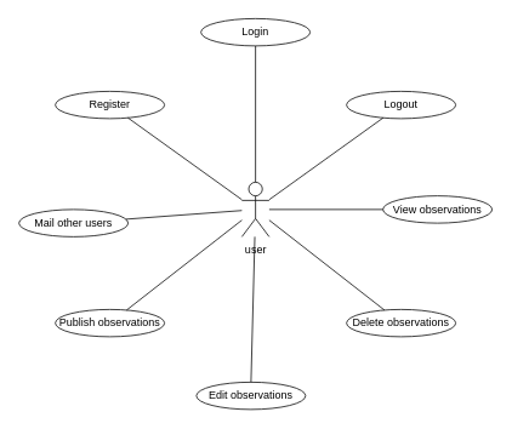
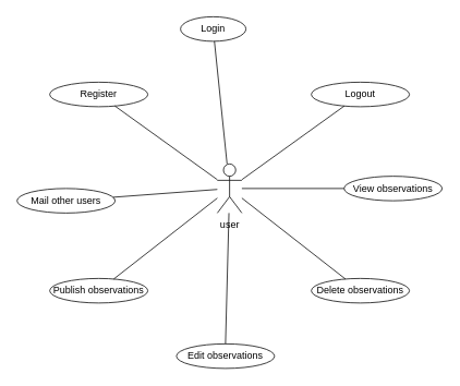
- <mxCell id="4" value="Login" style="ellipse;whiteSpace=wrap;html=1;" vertex="1" parent="1"><mxGeometry x="220" y="20" width="120" height="30" as="geometry" /></mxCell>
+ <mxCell id="4" value="Login" style="ellipse;whiteSpace=wrap;html=1;" vertex="1" parent="1"><mxGeometry x="220" y="20" width="80" height="30" as="geometry" /></mxCell>
